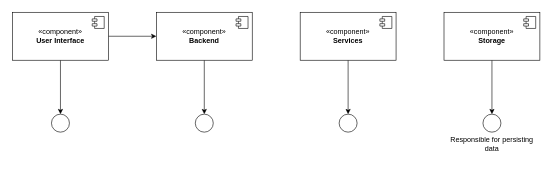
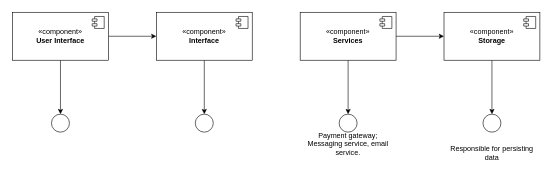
- <mxCell id="8" value="«component»&lt;br&gt;&lt;b&gt;Backend&lt;/b&gt;" style="html=1;dropTarget=0;whiteSpace=wrap;" vertex="1" parent="1"><mxGeometry x="260" y="20" width="160" height="80" as="geometry" /></mxCell>
+ <mxCell id="8" value="«component»&lt;br&gt;&lt;b&gt;Interface&lt;/b&gt;" style="html=1;dropTarget=0;whiteSpace=wrap;" vertex="1" parent="1"><mxGeometry x="260" y="20" width="160" height="80" as="geometry" /></mxCell>
+ <mxCell id="10" value="" style="edgeStyle=orthogonalEdgeStyle;rounded=0;orthogonalLoop=1;jettySize=auto;html=1;" edge="1" parent="1" source="12" target="15"><mxGeometry relative="1" as="geometry" /></mxCell>
+ <mxCell id="19" value="Payment gateway;&lt;br&gt;Messaging service, email service." style="text;html=1;strokeColor=none;fillColor=none;align=center;verticalAlign=middle;whiteSpace=wrap;rounded=0;" vertex="1" parent="1"><mxGeometry x="500" y="220" width="160" height="40" as="geometry" /></mxCell>
- <mxCell id="21" value="Responsible for persisting data" style="text;html=1;strokeColor=none;fillColor=none;align=center;verticalAlign=middle;whiteSpace=wrap;rounded=0;" vertex="1" parent="1"><mxGeometry x="740" y="220" width="160" height="40" as="geometry" /></mxCell>
+ <mxCell id="21" value="Responsible for persisting data" style="text;html=1;strokeColor=none;fillColor=none;align=center;verticalAlign=middle;whiteSpace=wrap;rounded=0;" vertex="1" parent="1"><mxGeometry x="740" y="235" width="160" height="40" as="geometry" /></mxCell>
